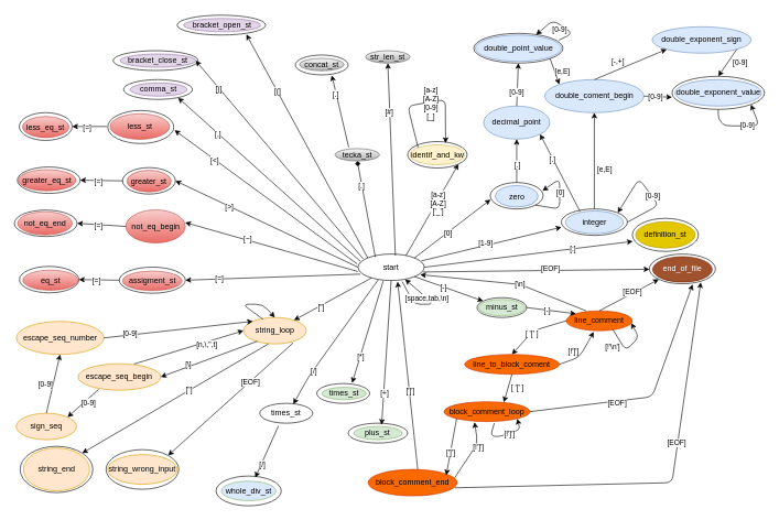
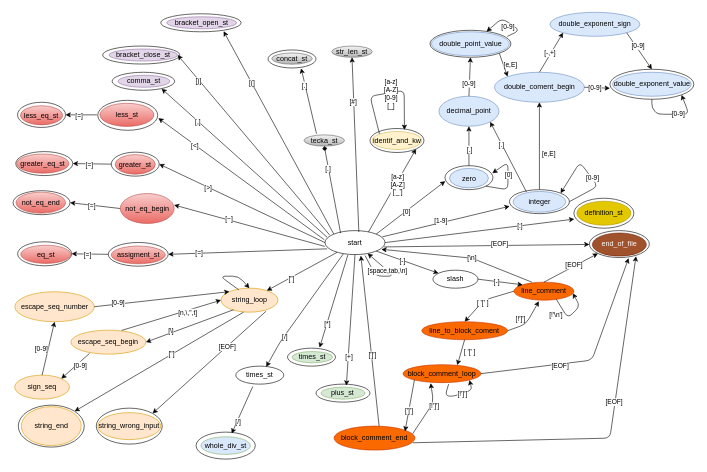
- <mxCell id="47" value="double_exponent_sign" style="ellipse;whiteSpace=wrap;html=1;fillColor=#dae8fc;strokeColor=#6c8ebf;" parent="1" vertex="1"><mxGeometry x="986" y="40" width="150" height="40" as="geometry" /></mxCell>
+ <mxCell id="47" value="double_exponent_sign" style="ellipse;whiteSpace=wrap;html=1;fillColor=#dae8fc;strokeColor=#6c8ebf;" parent="1" vertex="1"><mxGeometry x="916" y="20" width="150" height="40" as="geometry" /></mxCell>
- <mxCell id="27" value="not_eq_begin" style="ellipse;whiteSpace=wrap;html=1;fillColor=#f8cecc;gradientColor=#ea6b66;strokeColor=#b85450;" parent="1" vertex="1"><mxGeometry x="189.59" y="317.19" width="90" height="50" as="geometry" /></mxCell>
+ <mxCell id="27" value="not_eq_begin" style="ellipse;whiteSpace=wrap;html=1;fillColor=#f8cecc;gradientColor=#ea6b66;strokeColor=#b85450;" parent="1" vertex="1"><mxGeometry x="199.59" y="322.19" width="90" height="50" as="geometry" /></mxCell>
- <mxCell id="139" value="minus_st" style="ellipse;whiteSpace=wrap;html=1;fillColor=#d5e8d4;strokeColor=#82b366;" parent="1" vertex="1"><mxGeometry x="723.5" y="452.5" width="70" height="25" as="geometry" /></mxCell>
